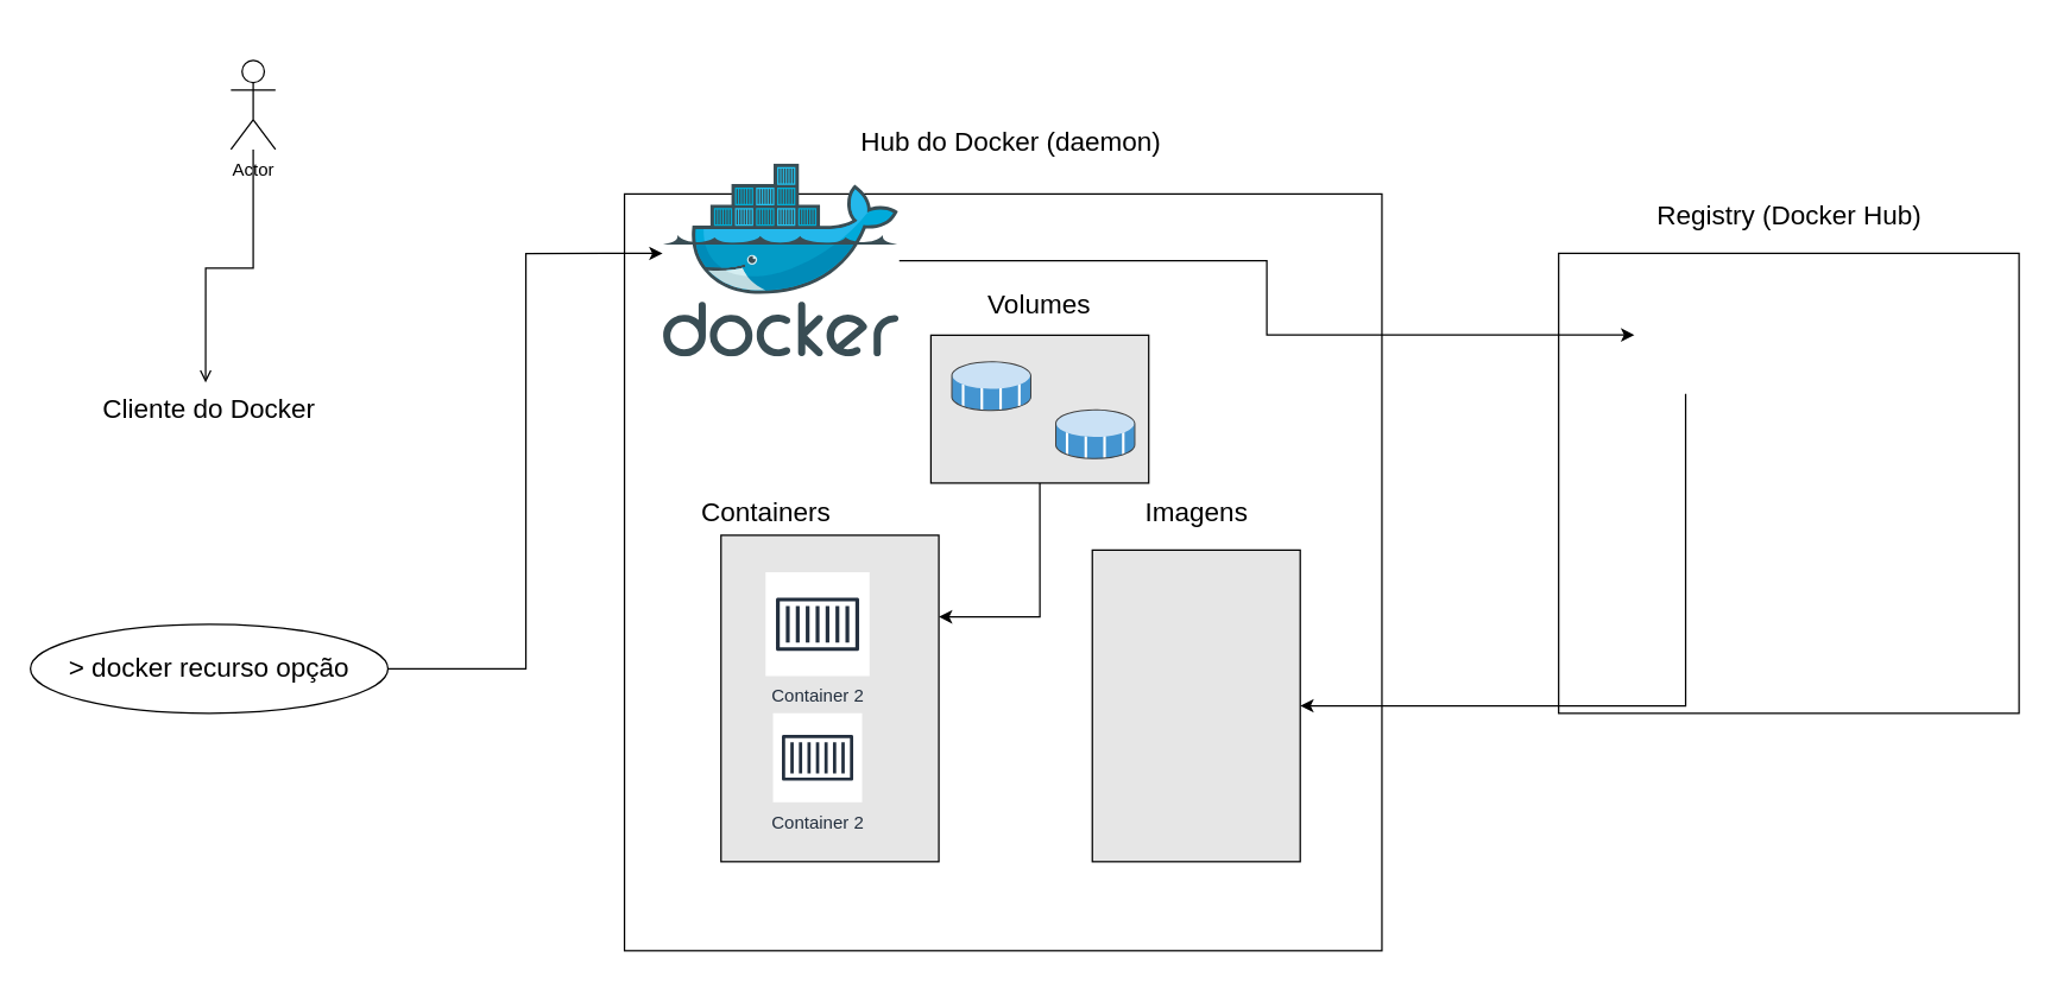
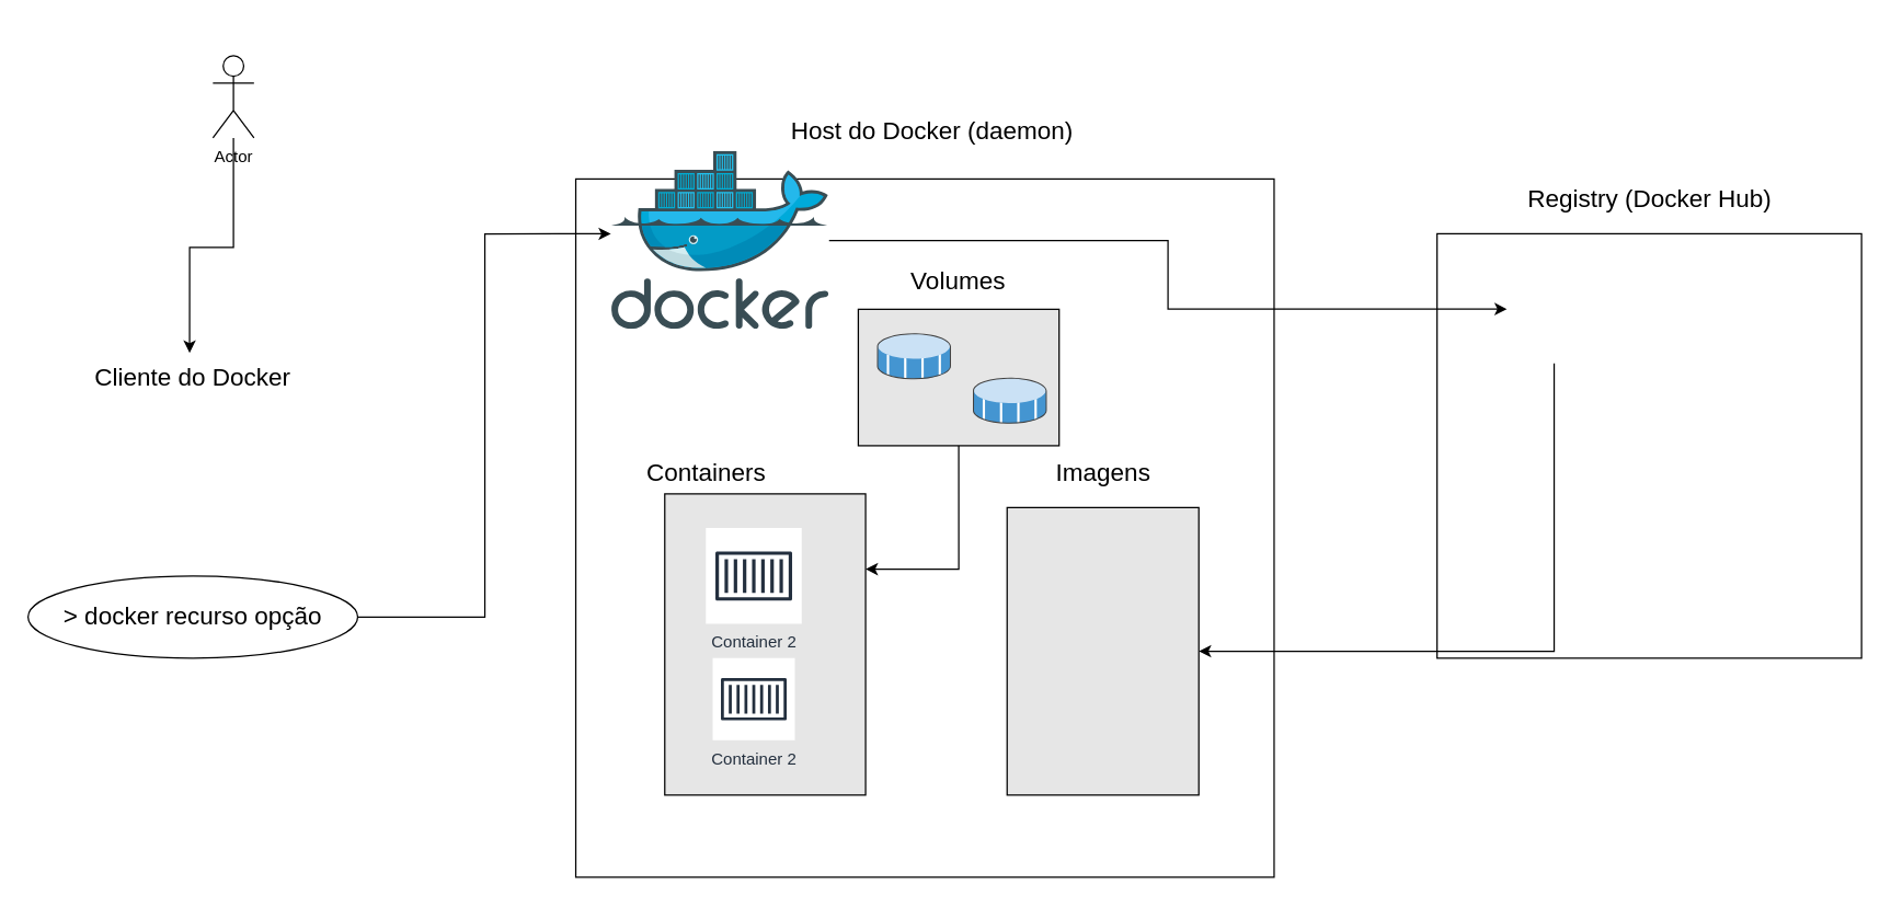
- <mxCell id="10" value="Hub do Docker (daemon)" style="text;html=1;align=center;verticalAlign=middle;resizable=0;points=[];autosize=1;strokeColor=none;fillColor=none;fontSize=18;" parent="1" vertex="1"><mxGeometry x="570" y="80" width="220" height="30" as="geometry" /></mxCell>
+ <mxCell id="10" value="Host do Docker (daemon)" style="text;html=1;align=center;verticalAlign=middle;resizable=0;points=[];autosize=1;strokeColor=none;fillColor=none;fontSize=18;" parent="1" vertex="1"><mxGeometry x="570" y="80" width="220" height="30" as="geometry" /></mxCell>
- <mxCell id="25" style="edgeStyle=orthogonalEdgeStyle;rounded=0;orthogonalLoop=1;jettySize=auto;html=1;entryX=0.485;entryY=-0.1;entryDx=0;entryDy=0;entryPerimeter=0;endArrow=open;" edge="1" parent="1" source="26" target="9"><mxGeometry relative="1" as="geometry" /></mxCell>
+ <mxCell id="25" style="edgeStyle=orthogonalEdgeStyle;rounded=0;orthogonalLoop=1;jettySize=auto;html=1;entryX=0.485;entryY=-0.1;entryDx=0;entryDy=0;entryPerimeter=0;" edge="1" parent="1" source="26" target="9"><mxGeometry relative="1" as="geometry" /></mxCell>
